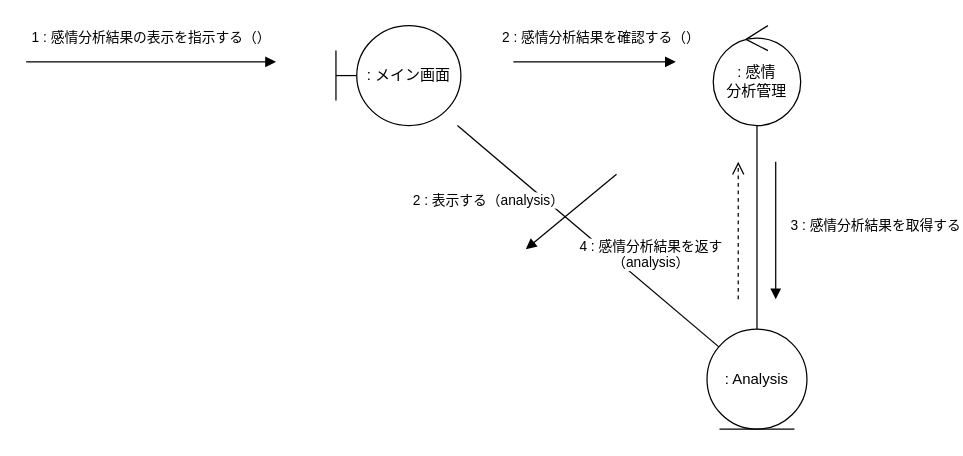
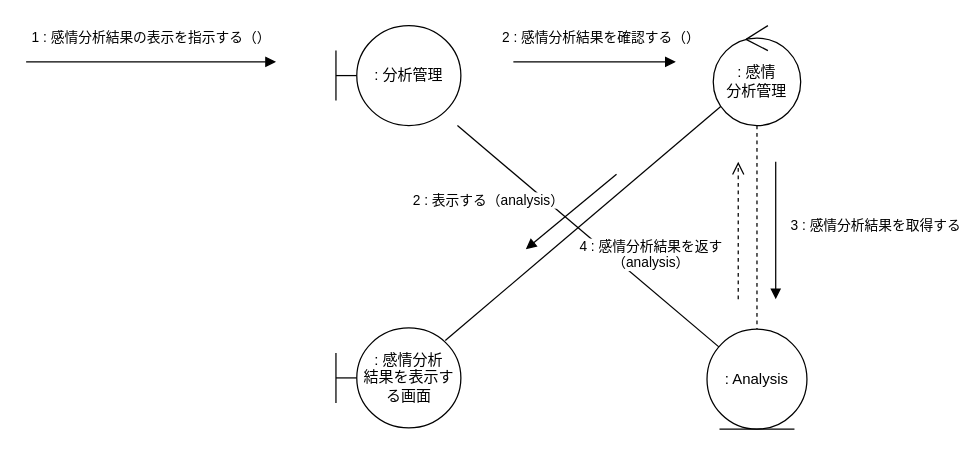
- <mxCell id="4" value=": メイン画面" style="shape=umlBoundary;whiteSpace=wrap;html=1;" parent="1" vertex="1"><mxGeometry x="268" y="20" width="100" height="80" as="geometry" /></mxCell>
+ <mxCell id="4" value=": 分析管理" style="shape=umlBoundary;whiteSpace=wrap;html=1;" parent="1" vertex="1"><mxGeometry x="268" y="20" width="100" height="80" as="geometry" /></mxCell>
+ <mxCell id="2" style="rounded=0;html=1;endArrow=none;endFill=0;entryX=0.875;entryY=0.126;entryDx=0;entryDy=0;entryPerimeter=0;" parent="1" source="9" target="6" edge="1"><mxGeometry relative="1" as="geometry" /></mxCell>
- <mxCell id="8" style="edgeStyle=none;rounded=0;html=1;entryX=0.5;entryY=0;entryDx=0;entryDy=0;endArrow=none;endFill=0;" edge="1" parent="1" source="9" target="10"><mxGeometry relative="1" as="geometry" /></mxCell>
+ <mxCell id="8" style="edgeStyle=none;rounded=0;html=1;entryX=0.5;entryY=0;entryDx=0;entryDy=0;endArrow=none;endFill=0;dashed=1;" edge="1" parent="1" source="9" target="10"><mxGeometry relative="1" as="geometry" /></mxCell>
+ <mxCell id="6" value=": 感情分析&lt;br&gt;結果を表示する画面" style="shape=umlBoundary;whiteSpace=wrap;html=1;" parent="1" vertex="1"><mxGeometry x="268" y="262" width="100" height="80" as="geometry" /></mxCell>
